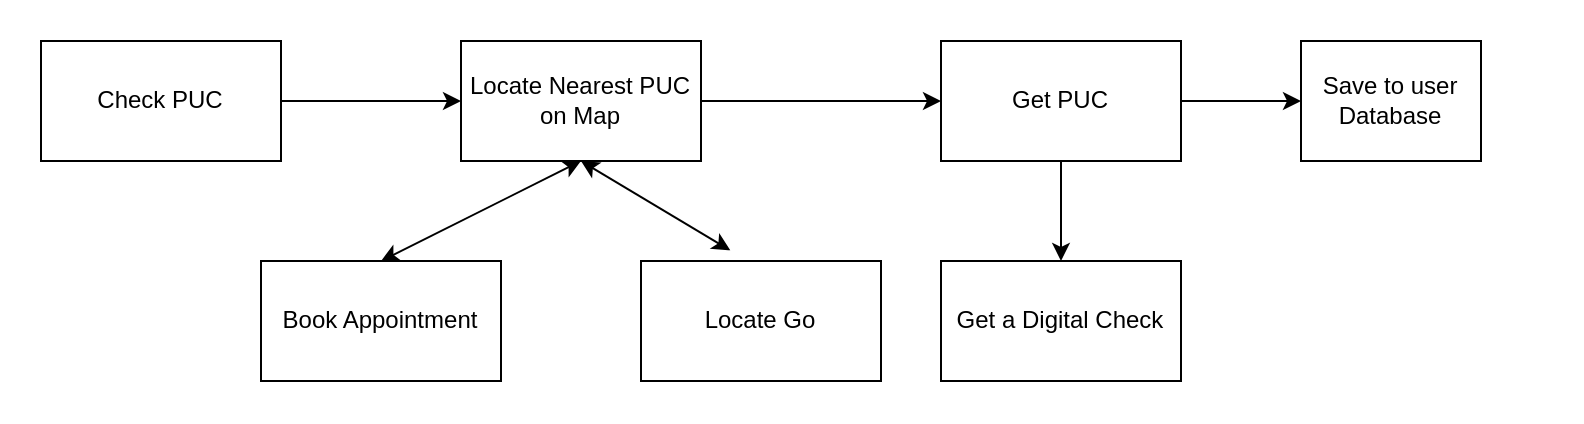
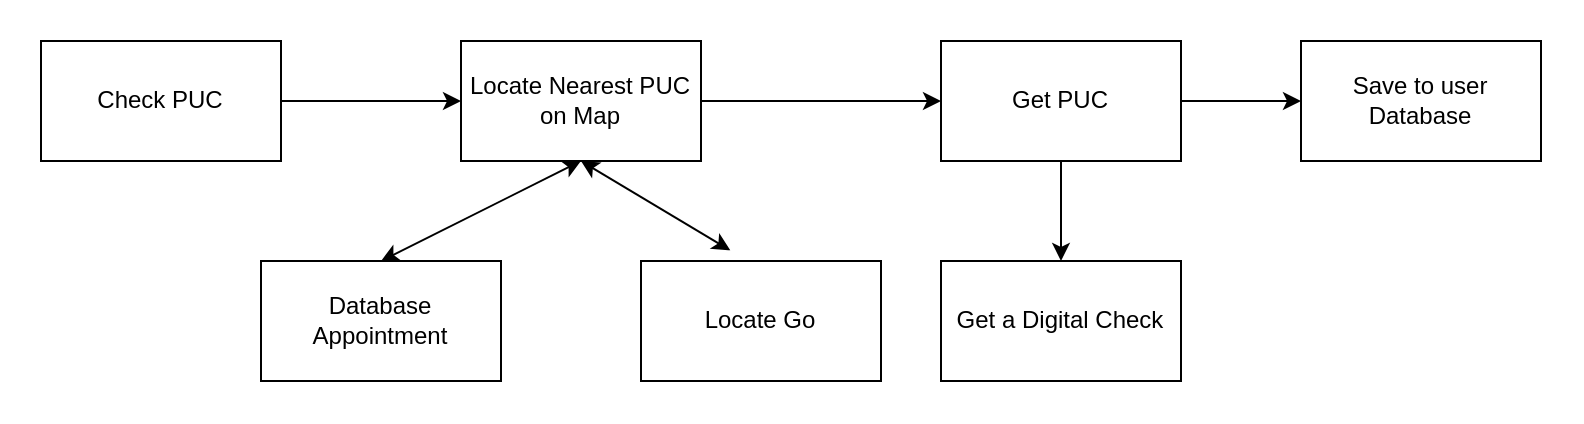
- <mxCell id="10" value="Save to user Database" style="whiteSpace=wrap;html=1;rounded=0;" parent="1" vertex="1"><mxGeometry x="650" y="20" width="90" height="60" as="geometry" /></mxCell>
+ <mxCell id="10" value="Save to user Database" style="whiteSpace=wrap;html=1;rounded=0;" parent="1" vertex="1"><mxGeometry x="650" y="20" width="120" height="60" as="geometry" /></mxCell>
- <mxCell id="5" value="Book Appointment" style="rounded=0;whiteSpace=wrap;html=1;" parent="1" vertex="1"><mxGeometry x="130" y="130" width="120" height="60" as="geometry" /></mxCell>
+ <mxCell id="5" value="Database Appointment" style="rounded=0;whiteSpace=wrap;html=1;" parent="1" vertex="1"><mxGeometry x="130" y="130" width="120" height="60" as="geometry" /></mxCell>
